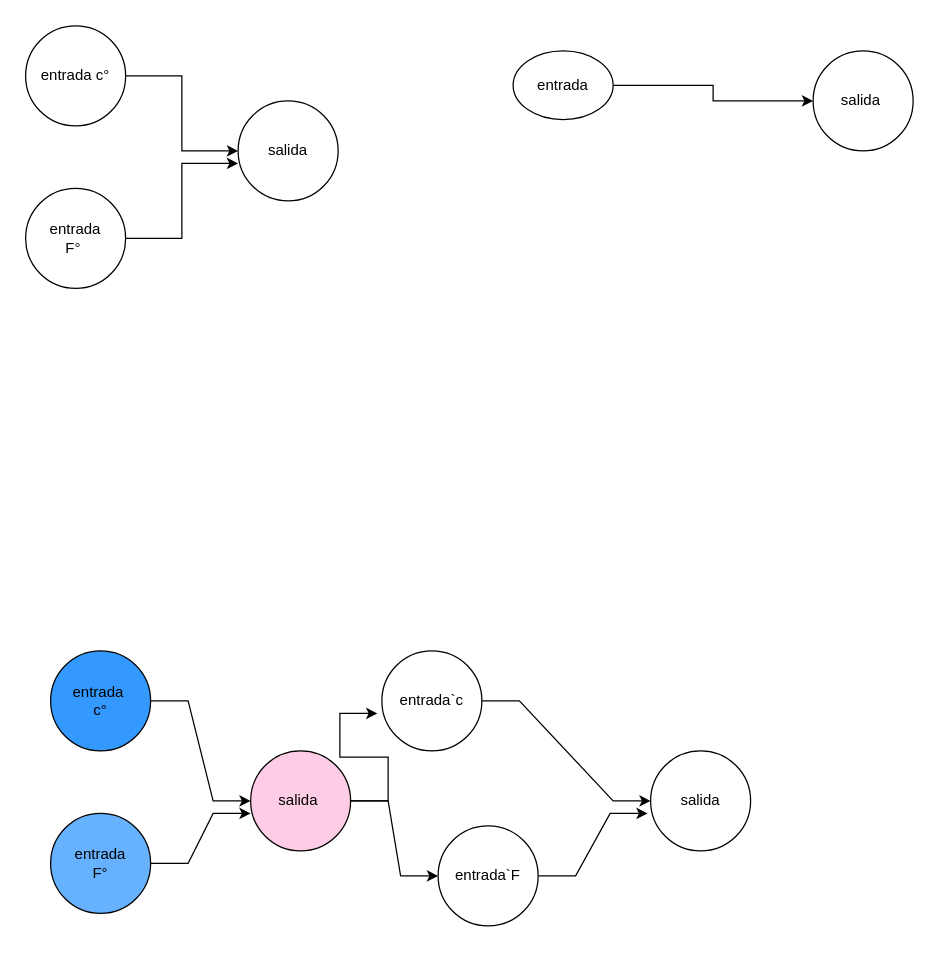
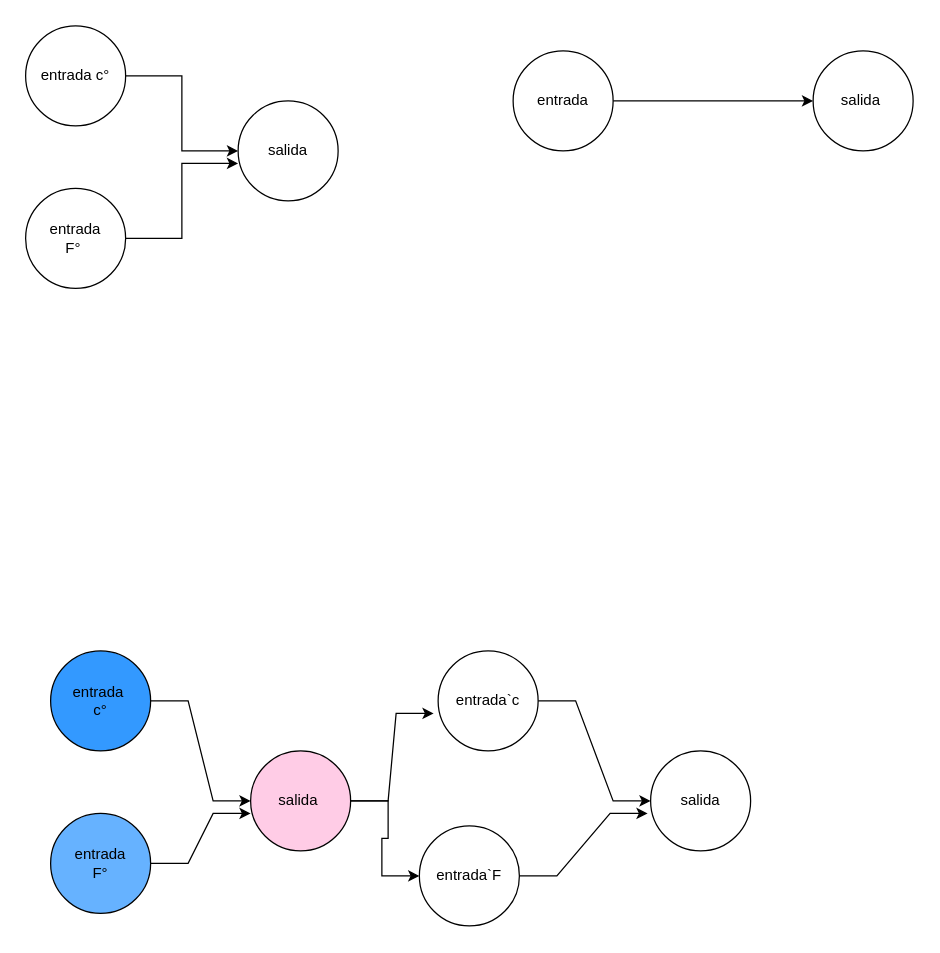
- <mxCell id="10" value="entrada" style="ellipse;whiteSpace=wrap;html=1;aspect=fixed;" parent="1" vertex="1"><mxGeometry x="410" y="40" width="80" height="55" as="geometry" /></mxCell>
+ <mxCell id="10" value="entrada" style="ellipse;whiteSpace=wrap;html=1;aspect=fixed;" parent="1" vertex="1"><mxGeometry x="410" y="40" width="80" height="80" as="geometry" /></mxCell>
- <mxCell id="18" value="entrada`c" style="ellipse;whiteSpace=wrap;html=1;aspect=fixed;" parent="1" vertex="1"><mxGeometry x="305" y="520" width="80" height="80" as="geometry" /></mxCell>
+ <mxCell id="18" value="entrada`c" style="ellipse;whiteSpace=wrap;html=1;aspect=fixed;" parent="1" vertex="1"><mxGeometry x="350" y="520" width="80" height="80" as="geometry" /></mxCell>
- <mxCell id="20" value="entrada`F" style="ellipse;whiteSpace=wrap;html=1;aspect=fixed;" parent="1" vertex="1"><mxGeometry x="350" y="660" width="80" height="80" as="geometry" /></mxCell>
+ <mxCell id="20" value="entrada`F" style="ellipse;whiteSpace=wrap;html=1;aspect=fixed;" parent="1" vertex="1"><mxGeometry x="335" y="660" width="80" height="80" as="geometry" /></mxCell>
